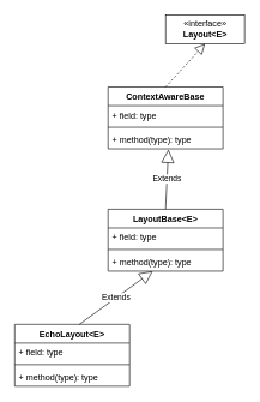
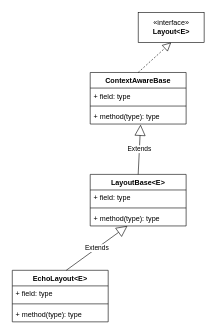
- <mxCell id="2" value="«interface»&lt;br&gt;&lt;b&gt;Layout&amp;lt;E&amp;gt;&lt;/b&gt;" style="html=1;" vertex="1" parent="1"><mxGeometry x="230" y="20" width="110" height="40" as="geometry" /></mxCell>
+ <mxCell id="2" value="«interface»&lt;br&gt;&lt;b&gt;Layout&amp;lt;E&amp;gt;&lt;/b&gt;" style="html=1;" vertex="1" parent="1"><mxGeometry x="230" y="20" width="110" height="50" as="geometry" /></mxCell>
